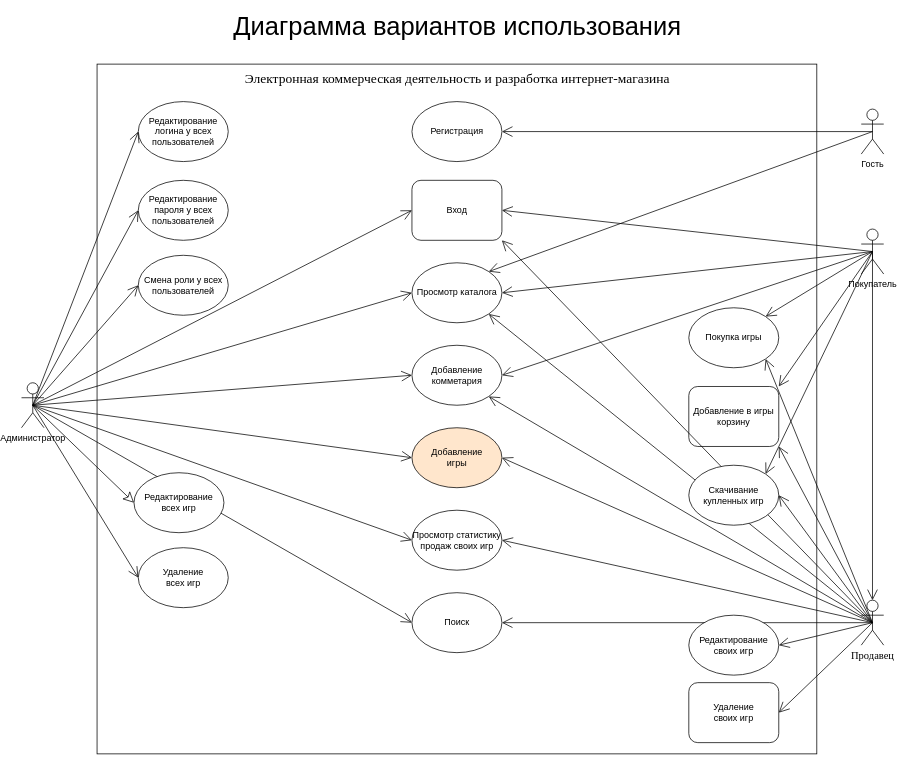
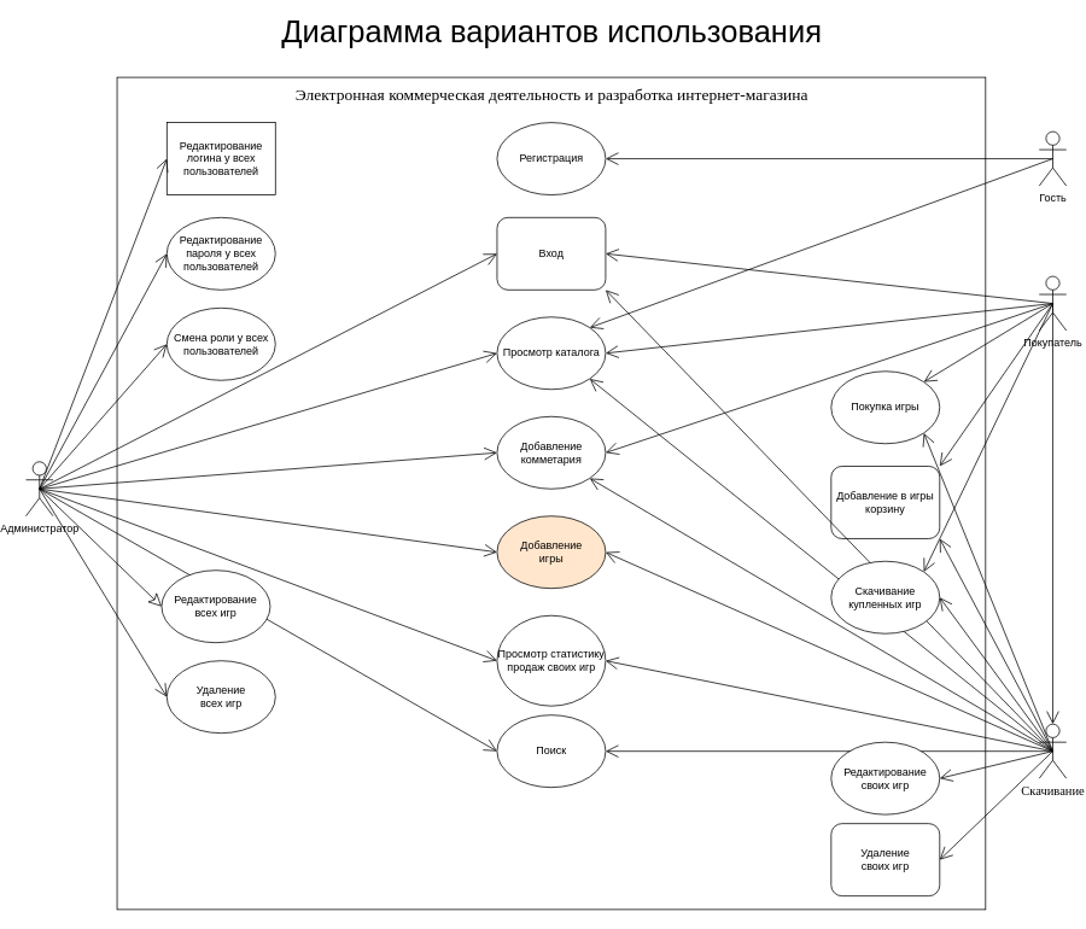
- <mxCell id="5" value="Редактирование логина у всех пользователей" style="ellipse;whiteSpace=wrap;html=1;" parent="1" vertex="1"><mxGeometry x="175.75" y="135" width="120" height="80" as="geometry" /></mxCell>
+ <mxCell id="5" value="Редактирование логина у всех пользователей" style="whiteSpace=wrap;html=1;rounded=0;" parent="1" vertex="1"><mxGeometry x="175.75" y="135" width="120" height="80" as="geometry" /></mxCell>
- <mxCell id="55" value="Просмотр статистику продаж своих игр" style="ellipse;whiteSpace=wrap;html=1;" parent="1" vertex="1"><mxGeometry x="540.75" y="680" width="120" height="80" as="geometry" /></mxCell>
+ <mxCell id="55" value="Просмотр статистику продаж своих игр" style="ellipse;whiteSpace=wrap;html=1;" parent="1" vertex="1"><mxGeometry x="540.75" y="680" width="120" height="100" as="geometry" /></mxCell>
- <mxCell id="41" value="Продавец" style="shape=umlActor;verticalLabelPosition=bottom;verticalAlign=top;html=1;outlineConnect=0;labelBackgroundColor=#FFFFFF;fontFamily=Times New Roman;fontSize=14;fontColor=#000000;labelPosition=center;align=center;" parent="1" vertex="1"><mxGeometry x="1140" y="800" width="30" height="60" as="geometry" /></mxCell>
+ <mxCell id="41" value="Скачивание" style="shape=umlActor;verticalLabelPosition=bottom;verticalAlign=top;html=1;outlineConnect=0;labelBackgroundColor=#FFFFFF;fontFamily=Times New Roman;fontSize=14;fontColor=#000000;labelPosition=center;align=center;" parent="1" vertex="1"><mxGeometry x="1140" y="800" width="30" height="60" as="geometry" /></mxCell>
